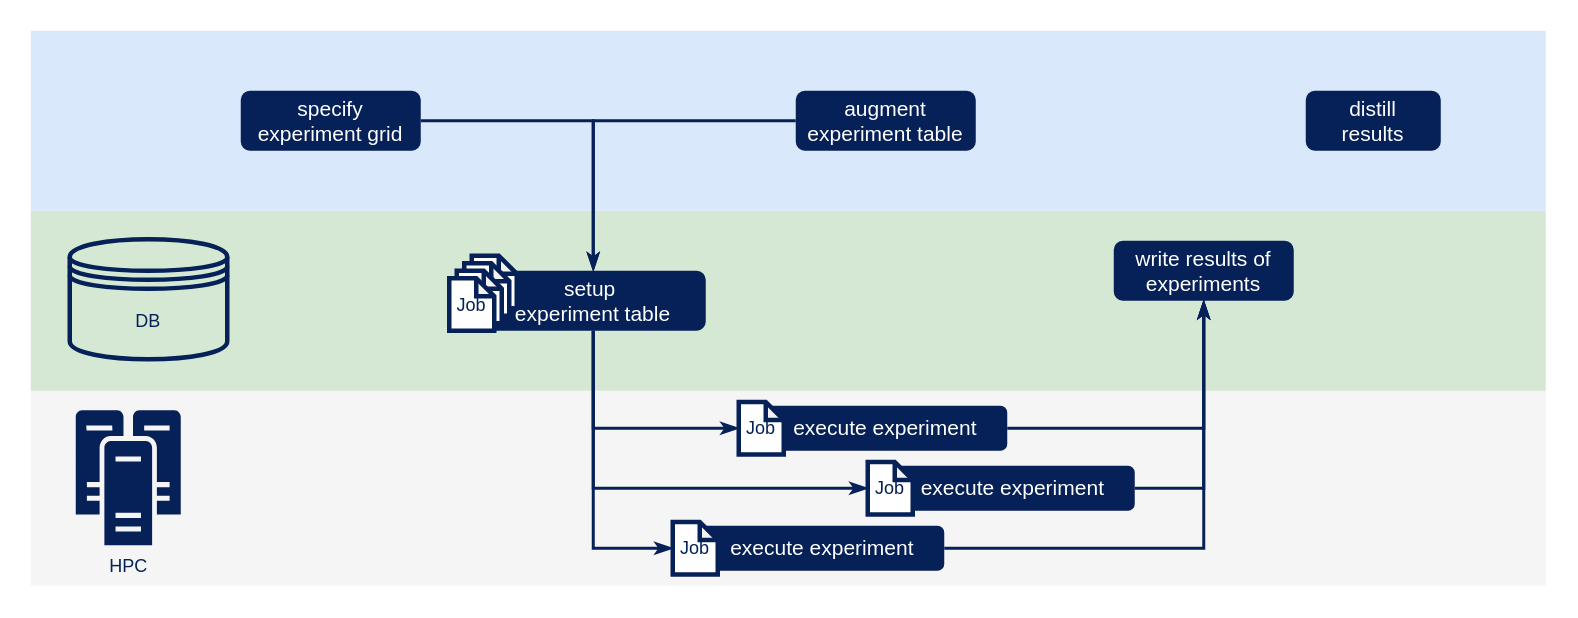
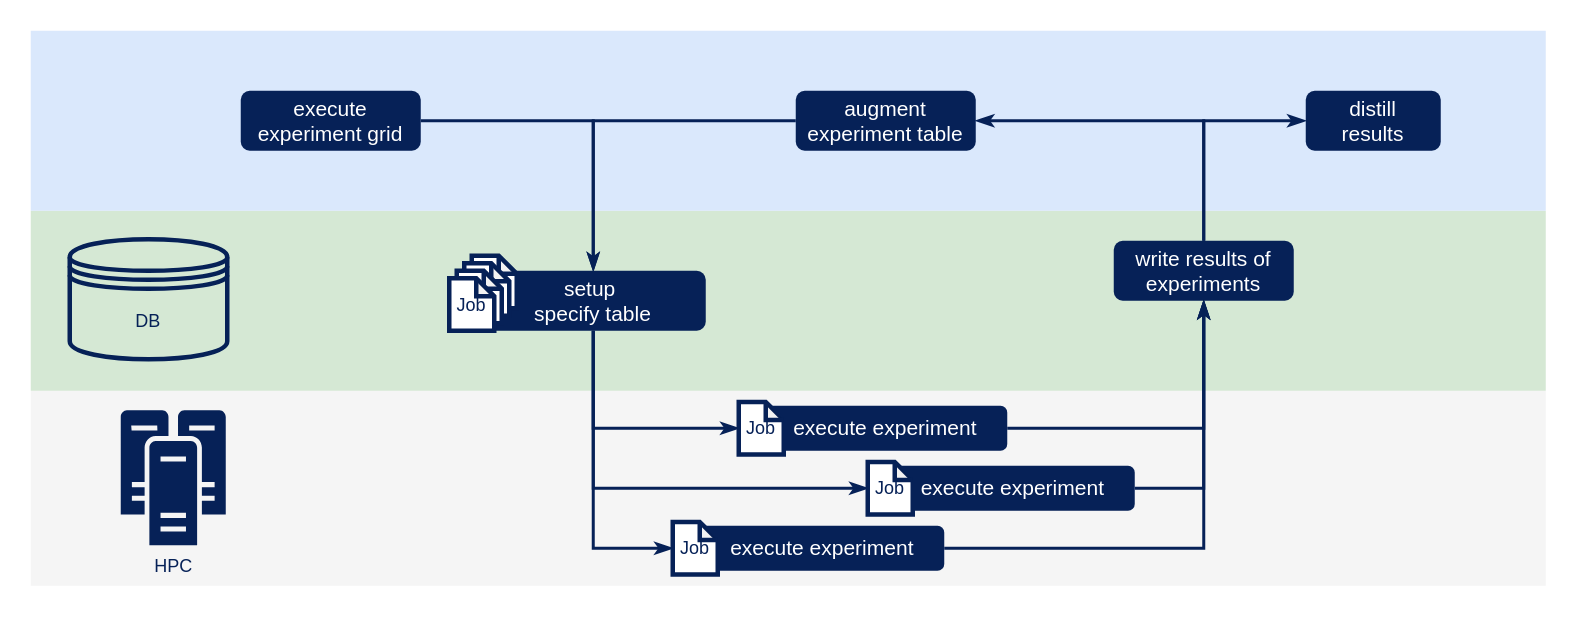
- <mxCell id="8" value="specify &lt;br style=&quot;font-size: 14px;&quot;&gt;experiment grid" style="rounded=1;whiteSpace=wrap;html=1;strokeWidth=3;fillColor=#062157;strokeColor=none;fontColor=#FFFFFF;fontSize=14;" parent="1" vertex="1"><mxGeometry x="160" y="60" width="120" height="40" as="geometry" /></mxCell>
+ <mxCell id="8" value="execute &lt;br style=&quot;font-size: 14px;&quot;&gt;experiment grid" style="rounded=1;whiteSpace=wrap;html=1;strokeWidth=3;fillColor=#062157;strokeColor=none;fontColor=#FFFFFF;fontSize=14;" parent="1" vertex="1"><mxGeometry x="160" y="60" width="120" height="40" as="geometry" /></mxCell>
+ <mxCell id="17" style="edgeStyle=orthogonalEdgeStyle;rounded=0;orthogonalLoop=1;jettySize=auto;html=1;exitX=0.5;exitY=0;exitDx=0;exitDy=0;entryX=1;entryY=0.5;entryDx=0;entryDy=0;fontColor=#FFFFFF;endArrow=classicThin;endFill=1;strokeColor=#062157;strokeWidth=2;" parent="1" source="18" target="10" edge="1"><mxGeometry relative="1" as="geometry" /></mxCell>
+ <mxCell id="16" style="edgeStyle=orthogonalEdgeStyle;rounded=0;orthogonalLoop=1;jettySize=auto;html=1;exitX=0.5;exitY=0;exitDx=0;exitDy=0;entryX=0;entryY=0.5;entryDx=0;entryDy=0;fontColor=#FFFFFF;endArrow=classicThin;endFill=1;strokeColor=#062157;strokeWidth=2;" parent="1" source="18" target="11" edge="1"><mxGeometry relative="1" as="geometry"><Array as="points"><mxPoint x="802" y="80" /></Array></mxGeometry></mxCell>
- <mxCell id="15" value="setup&amp;nbsp;&lt;br style=&quot;font-size: 14px;&quot;&gt;experiment table" style="rounded=1;whiteSpace=wrap;html=1;strokeWidth=3;fillColor=#062157;strokeColor=none;fontColor=#FFFFFF;fontSize=14;" parent="1" vertex="1"><mxGeometry x="320" y="180" width="150" height="40" as="geometry" /></mxCell>
+ <mxCell id="15" value="setup&amp;nbsp;&lt;br style=&quot;font-size: 14px;&quot;&gt;specify table" style="rounded=1;whiteSpace=wrap;html=1;strokeWidth=3;fillColor=#062157;strokeColor=none;fontColor=#FFFFFF;fontSize=14;" parent="1" vertex="1"><mxGeometry x="320" y="180" width="150" height="40" as="geometry" /></mxCell>
- <mxCell id="6" value="HPC" style="sketch=0;pointerEvents=1;shadow=0;dashed=0;html=1;strokeColor=none;fillColor=#062157;labelPosition=center;verticalLabelPosition=bottom;verticalAlign=top;outlineConnect=0;align=center;shape=mxgraph.office.servers.cluster_server;fontColor=#062157;" parent="1" vertex="1"><mxGeometry x="50" y="273" width="70" height="90" as="geometry" /></mxCell>
+ <mxCell id="6" value="HPC" style="sketch=0;pointerEvents=1;shadow=0;dashed=0;html=1;strokeColor=none;fillColor=#062157;labelPosition=center;verticalLabelPosition=bottom;verticalAlign=top;outlineConnect=0;align=center;shape=mxgraph.office.servers.cluster_server;fontColor=#062157;" parent="1" vertex="1"><mxGeometry x="80" y="273" width="70" height="90" as="geometry" /></mxCell>
